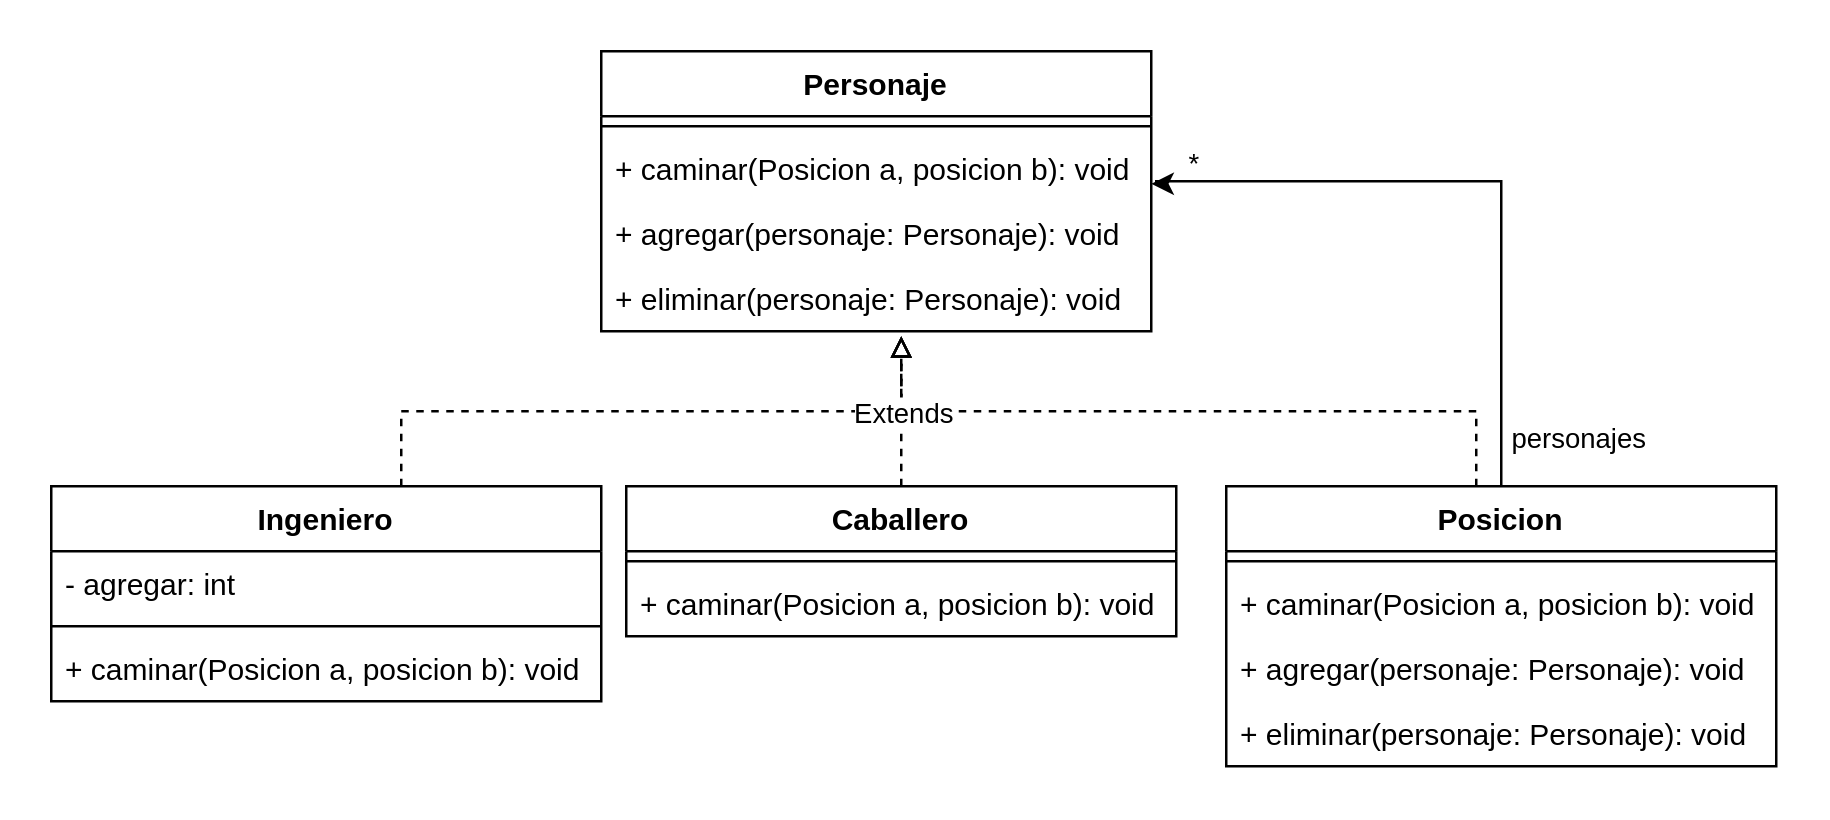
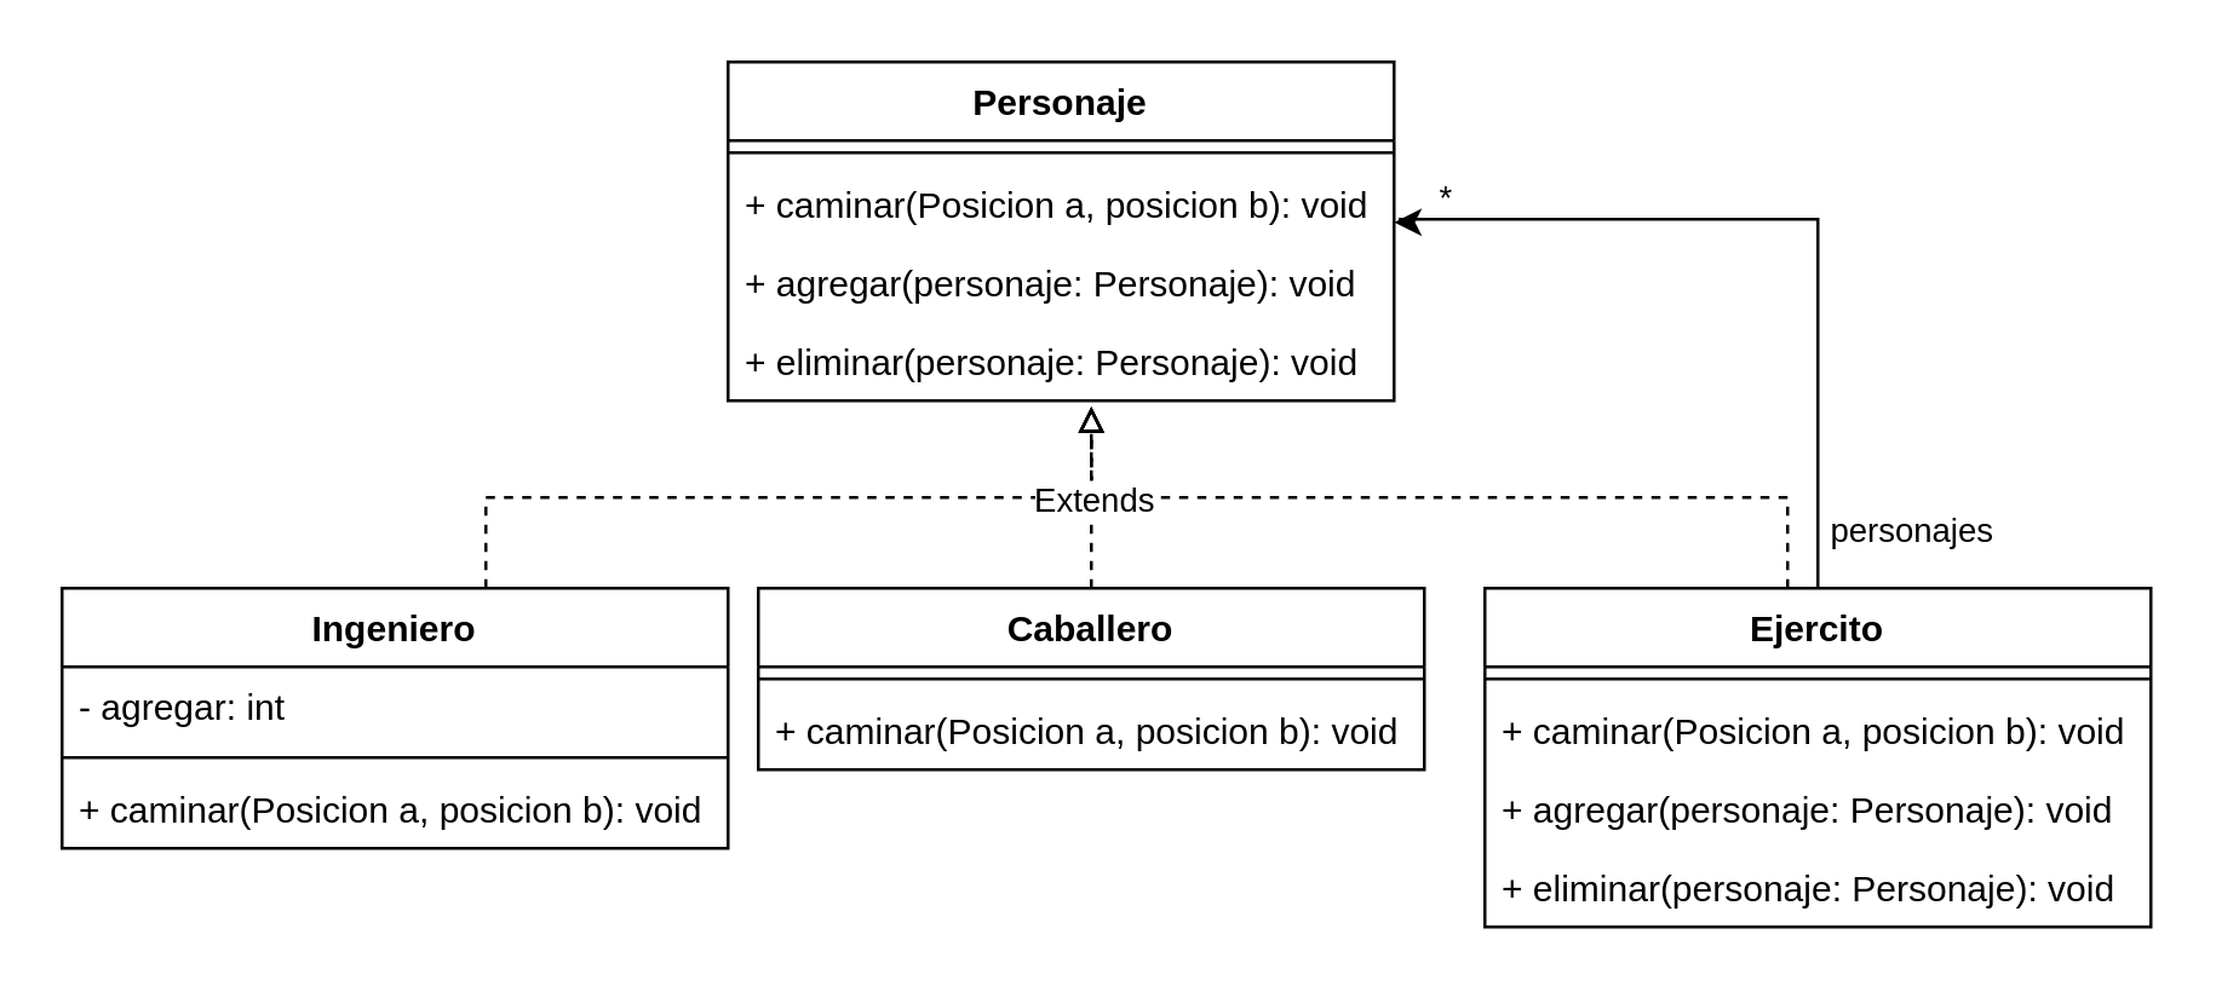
- <mxCell id="6" value="Posicion" style="swimlane;fontStyle=1;align=center;verticalAlign=top;childLayout=stackLayout;horizontal=1;startSize=26;horizontalStack=0;resizeParent=1;resizeParentMax=0;resizeLast=0;collapsible=1;marginBottom=0;whiteSpace=wrap;html=1;" vertex="1" parent="1"><mxGeometry x="490" y="194" width="220" height="112" as="geometry" /></mxCell>
+ <mxCell id="6" value="Ejercito" style="swimlane;fontStyle=1;align=center;verticalAlign=top;childLayout=stackLayout;horizontal=1;startSize=26;horizontalStack=0;resizeParent=1;resizeParentMax=0;resizeLast=0;collapsible=1;marginBottom=0;whiteSpace=wrap;html=1;" vertex="1" parent="1"><mxGeometry x="490" y="194" width="220" height="112" as="geometry" /></mxCell>
